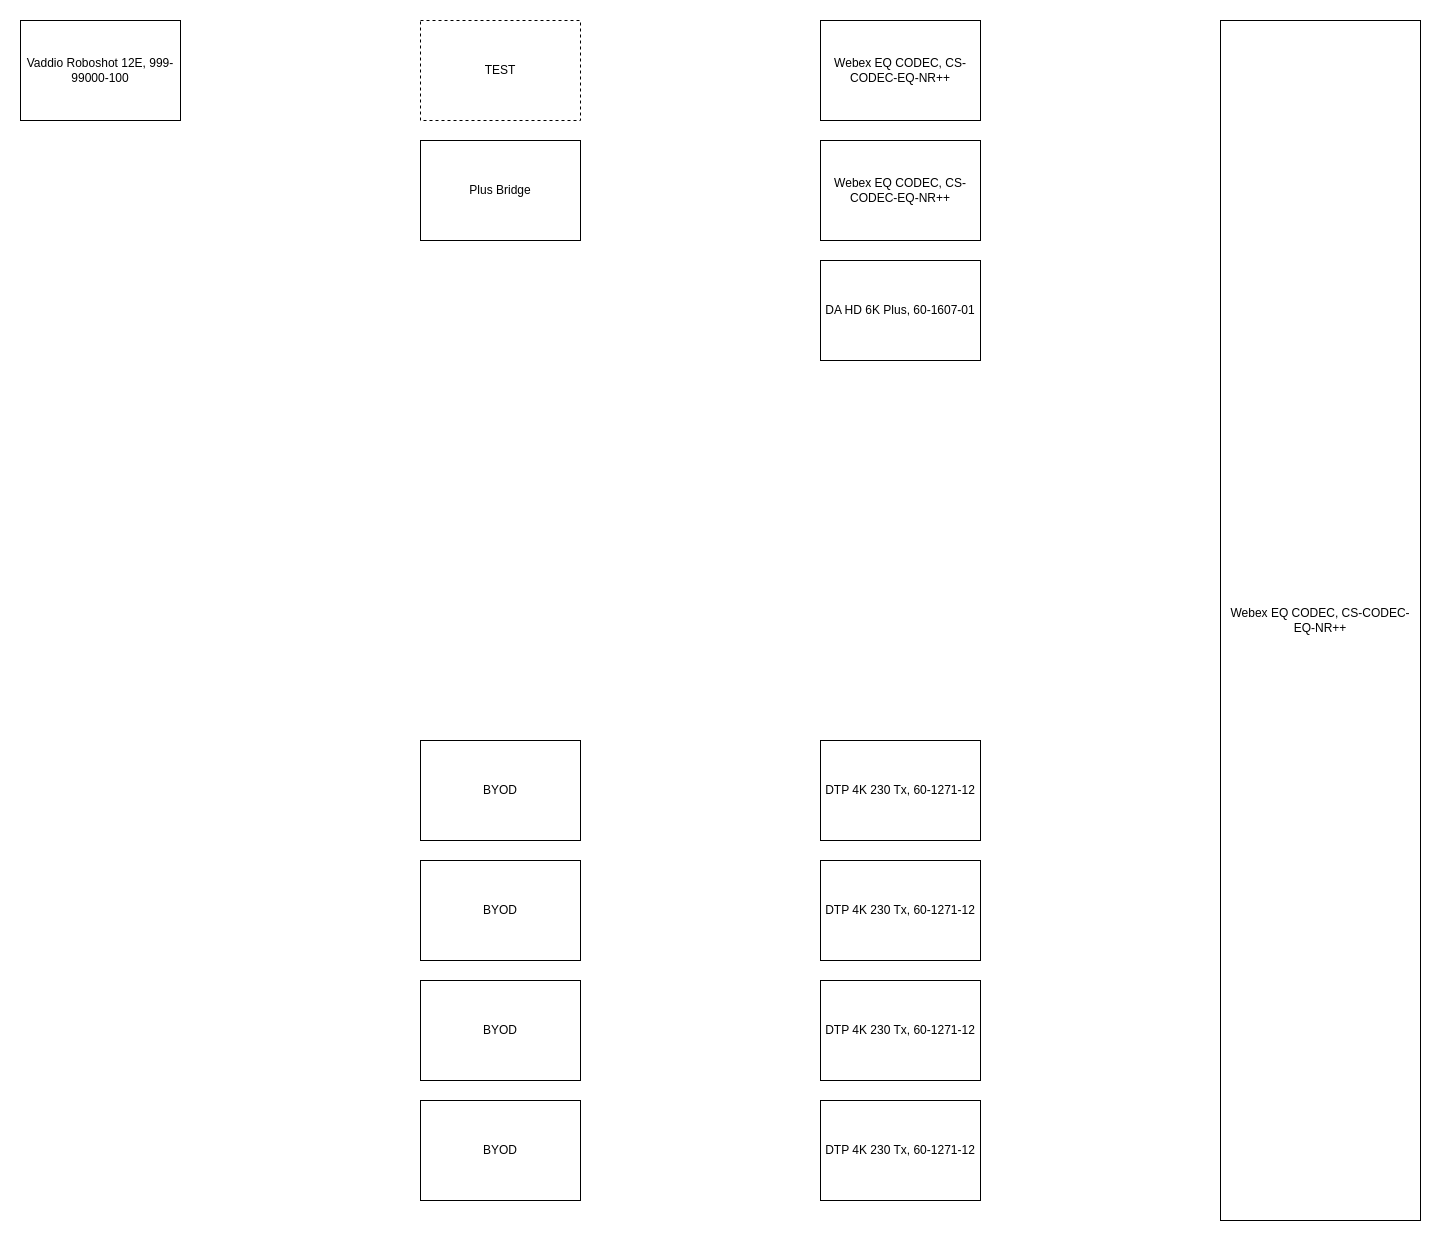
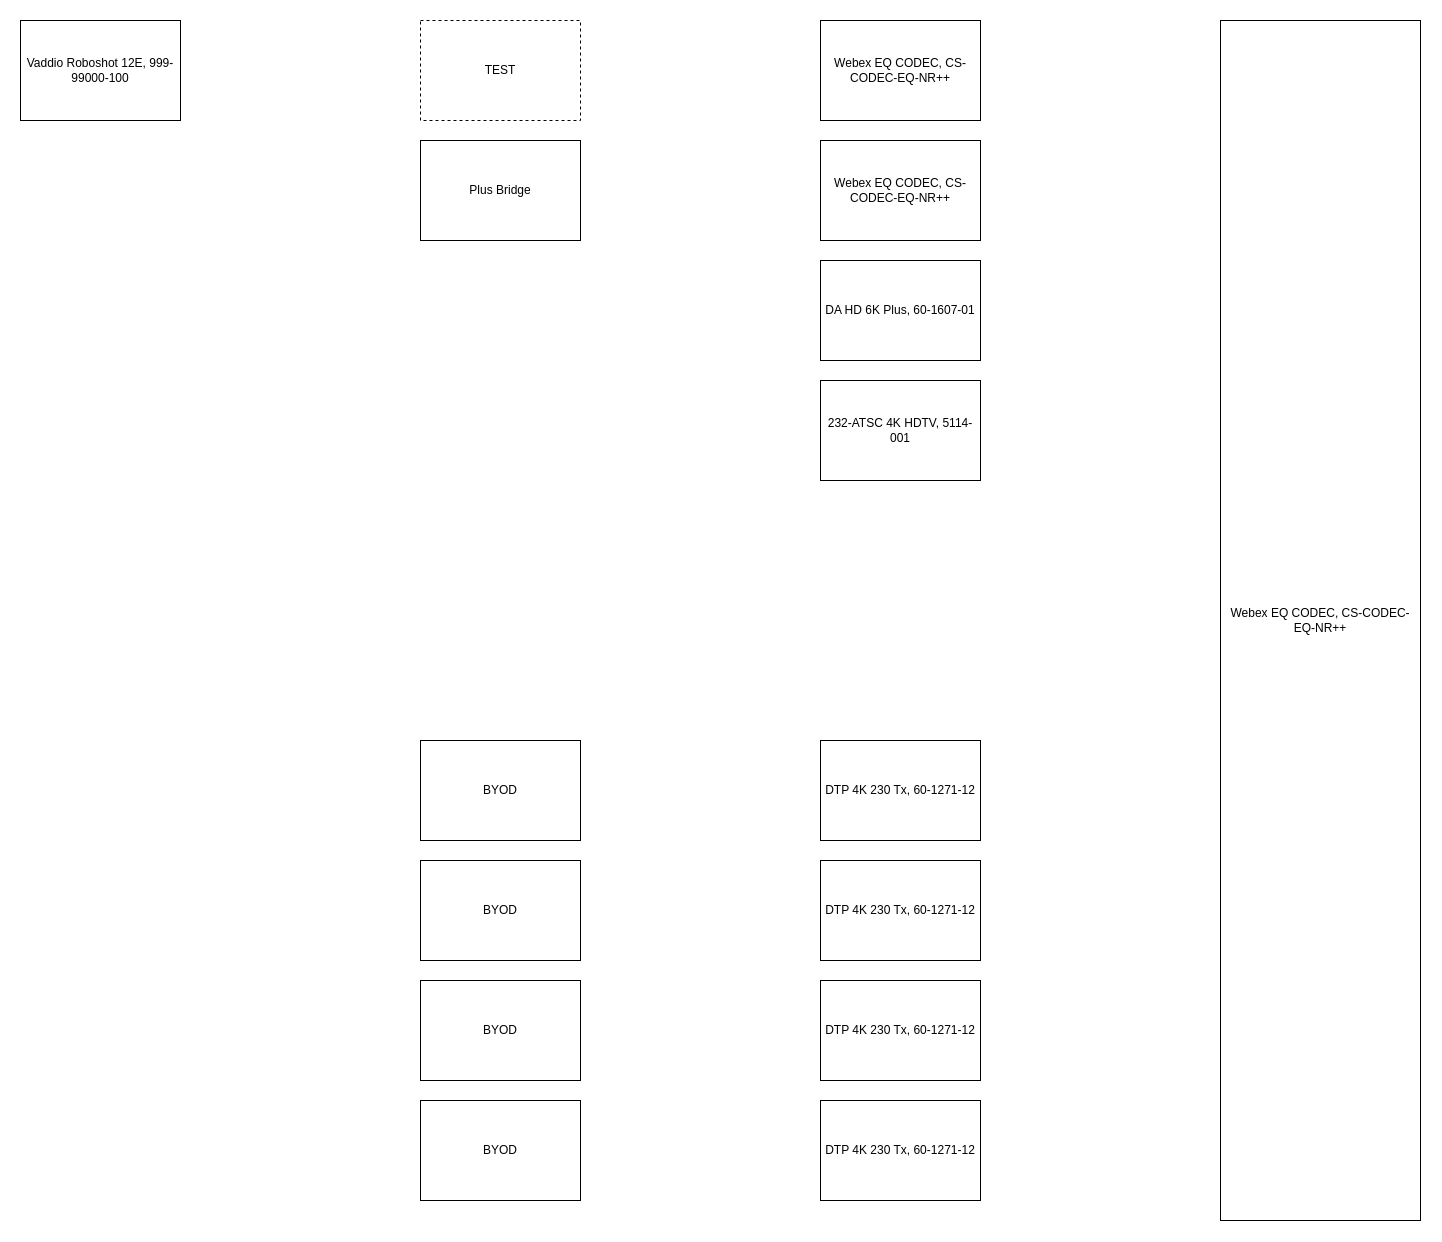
+ <mxCell id="6" value="232-ATSC 4K HDTV, 5114-001" style="rounded=0;whiteSpace=wrap;html=1;" parent="1" connectable="" edge="" vertex="1"><mxGeometry x="820" y="380" width="160" height="100" relative="" as="geometry" /></mxCell>
